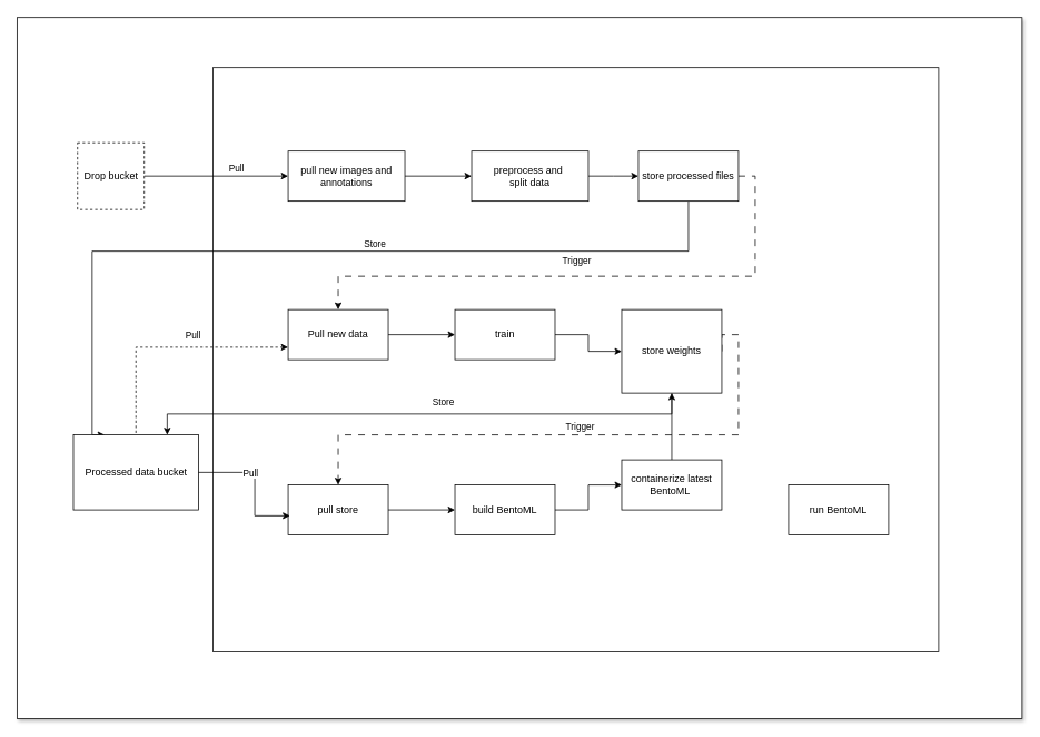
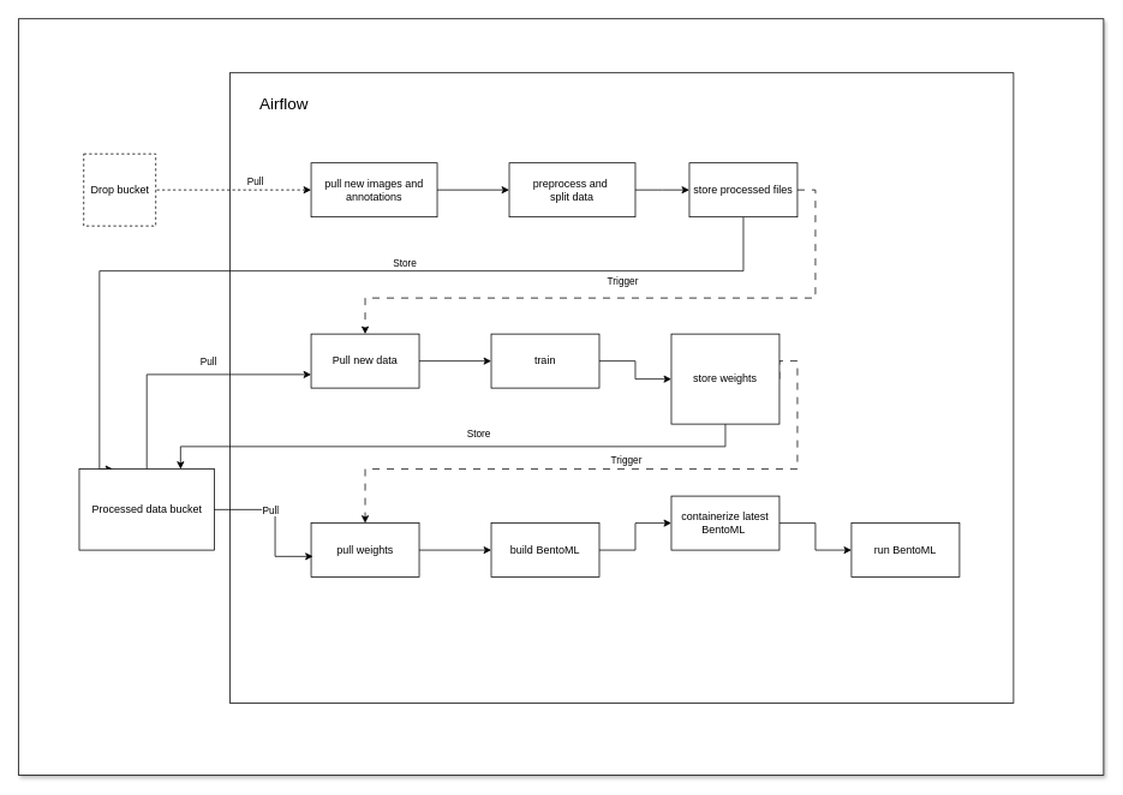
+ <mxCell id="5" value="Airflow" style="text;html=1;align=center;verticalAlign=middle;whiteSpace=wrap;rounded=0;fontSize=18;" parent="1" vertex="1"><mxGeometry x="265" y="90" width="100" height="50" as="geometry" /></mxCell>
- <mxCell id="7" style="edgeStyle=orthogonalEdgeStyle;rounded=0;orthogonalLoop=1;jettySize=auto;html=1;exitX=0;exitY=0.5;exitDx=0;exitDy=0;endArrow=none;endFill=0;startArrow=classic;startFill=1;" edge="1" parent="1" source="9" target="4"><mxGeometry relative="1" as="geometry" /></mxCell>
+ <mxCell id="7" style="edgeStyle=orthogonalEdgeStyle;rounded=0;orthogonalLoop=1;jettySize=auto;html=1;exitX=0;exitY=0.5;exitDx=0;exitDy=0;endArrow=none;endFill=0;startArrow=classic;startFill=1;dashed=1;" edge="1" parent="1" source="9" target="4"><mxGeometry relative="1" as="geometry" /></mxCell>
- <mxCell id="16" style="edgeStyle=orthogonalEdgeStyle;rounded=0;orthogonalLoop=1;jettySize=auto;html=1;exitX=0;exitY=0.75;exitDx=0;exitDy=0;entryX=0.5;entryY=0;entryDx=0;entryDy=0;endArrow=none;endFill=0;startArrow=classic;startFill=1;dashed=1;" edge="1" parent="1" source="18" target="21"><mxGeometry relative="1" as="geometry" /></mxCell>
+ <mxCell id="16" style="edgeStyle=orthogonalEdgeStyle;rounded=0;orthogonalLoop=1;jettySize=auto;html=1;exitX=0;exitY=0.75;exitDx=0;exitDy=0;entryX=0.5;entryY=0;entryDx=0;entryDy=0;endArrow=none;endFill=0;startArrow=classic;startFill=1;" edge="1" parent="1" source="18" target="21"><mxGeometry relative="1" as="geometry" /></mxCell>
- <mxCell id="32" value="" style="edgeStyle=orthogonalEdgeStyle;rounded=0;orthogonalLoop=1;jettySize=auto;html=1;" edge="1" parent="1" source="33" target="25"><mxGeometry relative="1" as="geometry" /></mxCell>
+ <mxCell id="32" value="" style="edgeStyle=orthogonalEdgeStyle;rounded=0;orthogonalLoop=1;jettySize=auto;html=1;" edge="1" parent="1" source="33" target="34"><mxGeometry relative="1" as="geometry" /></mxCell>
- <mxCell id="29" value="pull store" style="rounded=0;whiteSpace=wrap;html=1;" vertex="1" parent="1"><mxGeometry x="345" y="580" width="120" height="60" as="geometry" /></mxCell>
+ <mxCell id="29" value="pull weights" style="rounded=0;whiteSpace=wrap;html=1;" vertex="1" parent="1"><mxGeometry x="345" y="580" width="120" height="60" as="geometry" /></mxCell>
